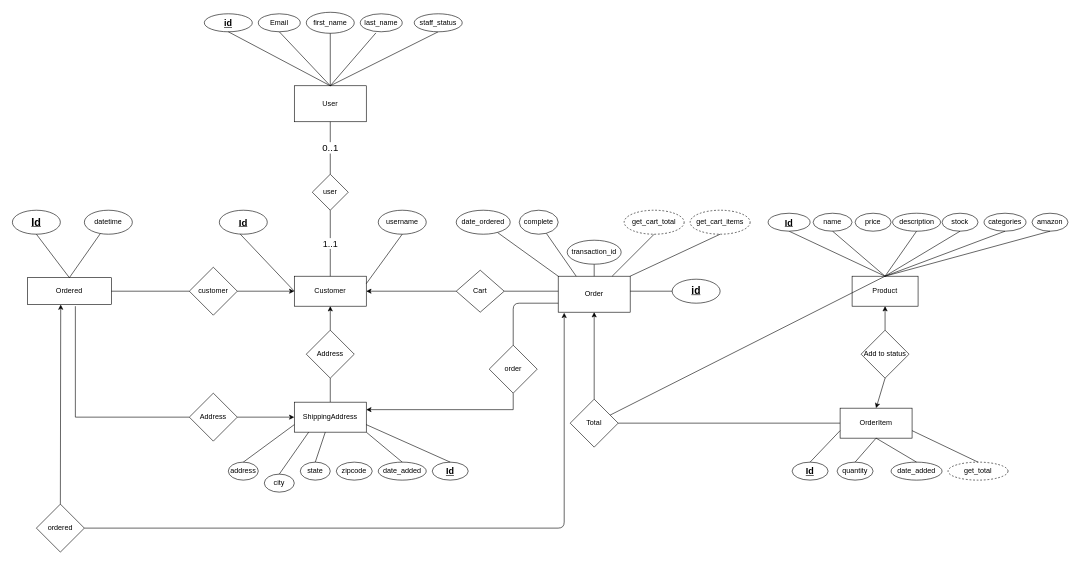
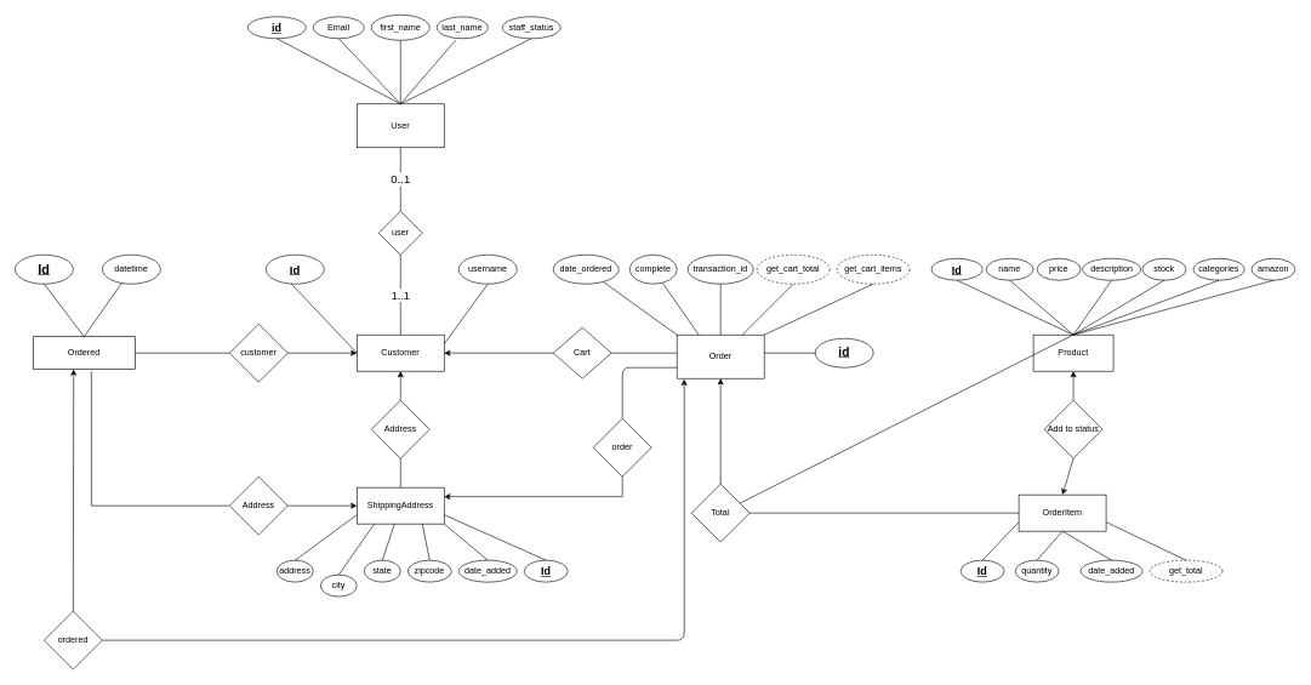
- <mxCell id="51" value="transaction_id" style="ellipse;whiteSpace=wrap;html=1;" parent="1" vertex="1"><mxGeometry x="945" y="400" width="90" height="40" as="geometry" /></mxCell>
+ <mxCell id="51" value="transaction_id" style="ellipse;whiteSpace=wrap;html=1;" parent="1" vertex="1"><mxGeometry x="945" y="350" width="90" height="40" as="geometry" /></mxCell>
+ <mxCell id="26" value="" style="endArrow=none;html=1;exitX=0.5;exitY=0;exitDx=0;exitDy=0;entryX=0.75;entryY=1;entryDx=0;entryDy=0;" parent="1" source="24" target="17" edge="1"><mxGeometry width="50" height="50" relative="1" as="geometry"><mxPoint x="810" y="790" as="sourcePoint" /><mxPoint x="860" y="740" as="targetPoint" /></mxGeometry></mxCell>
